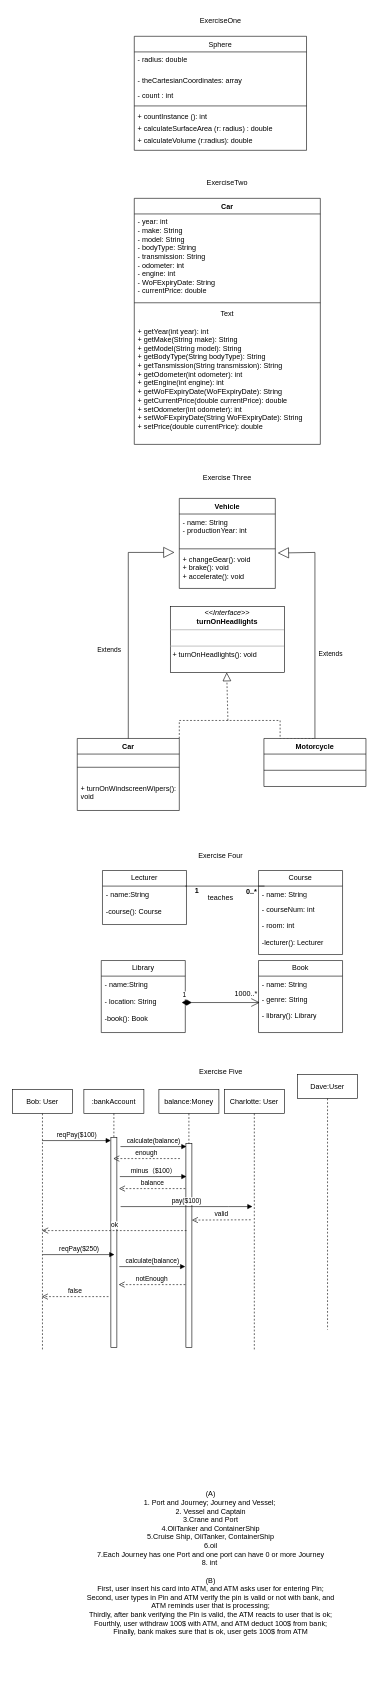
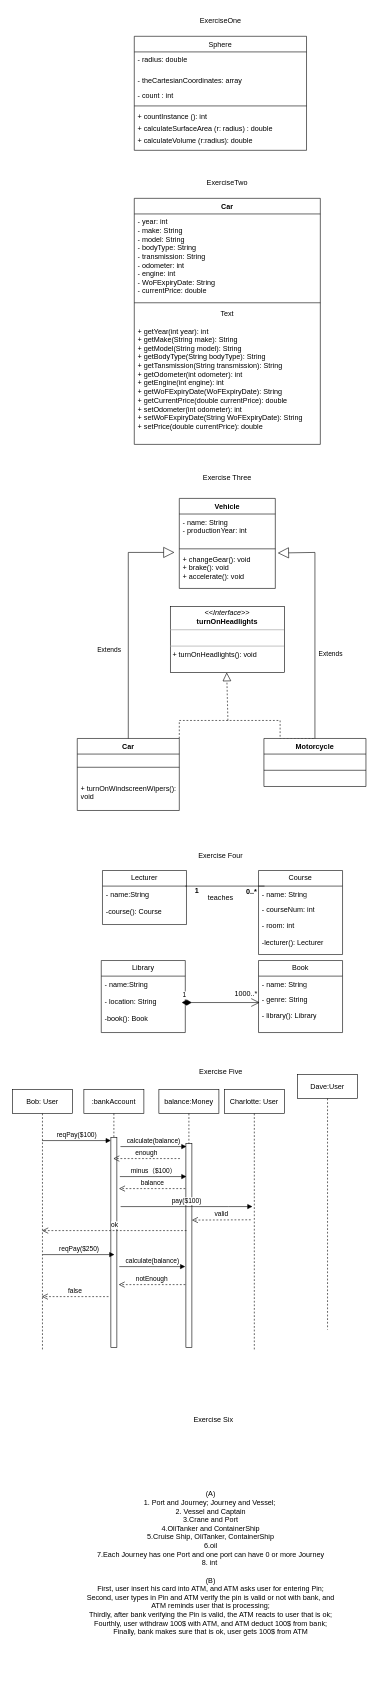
+ <mxCell id="67" value="Exercise Six" style="text;html=1;strokeColor=none;fillColor=none;align=center;verticalAlign=middle;whiteSpace=wrap;rounded=0;" vertex="1" parent="1"><mxGeometry x="280" y="2350" width="149.5" height="30" as="geometry" /></mxCell>
